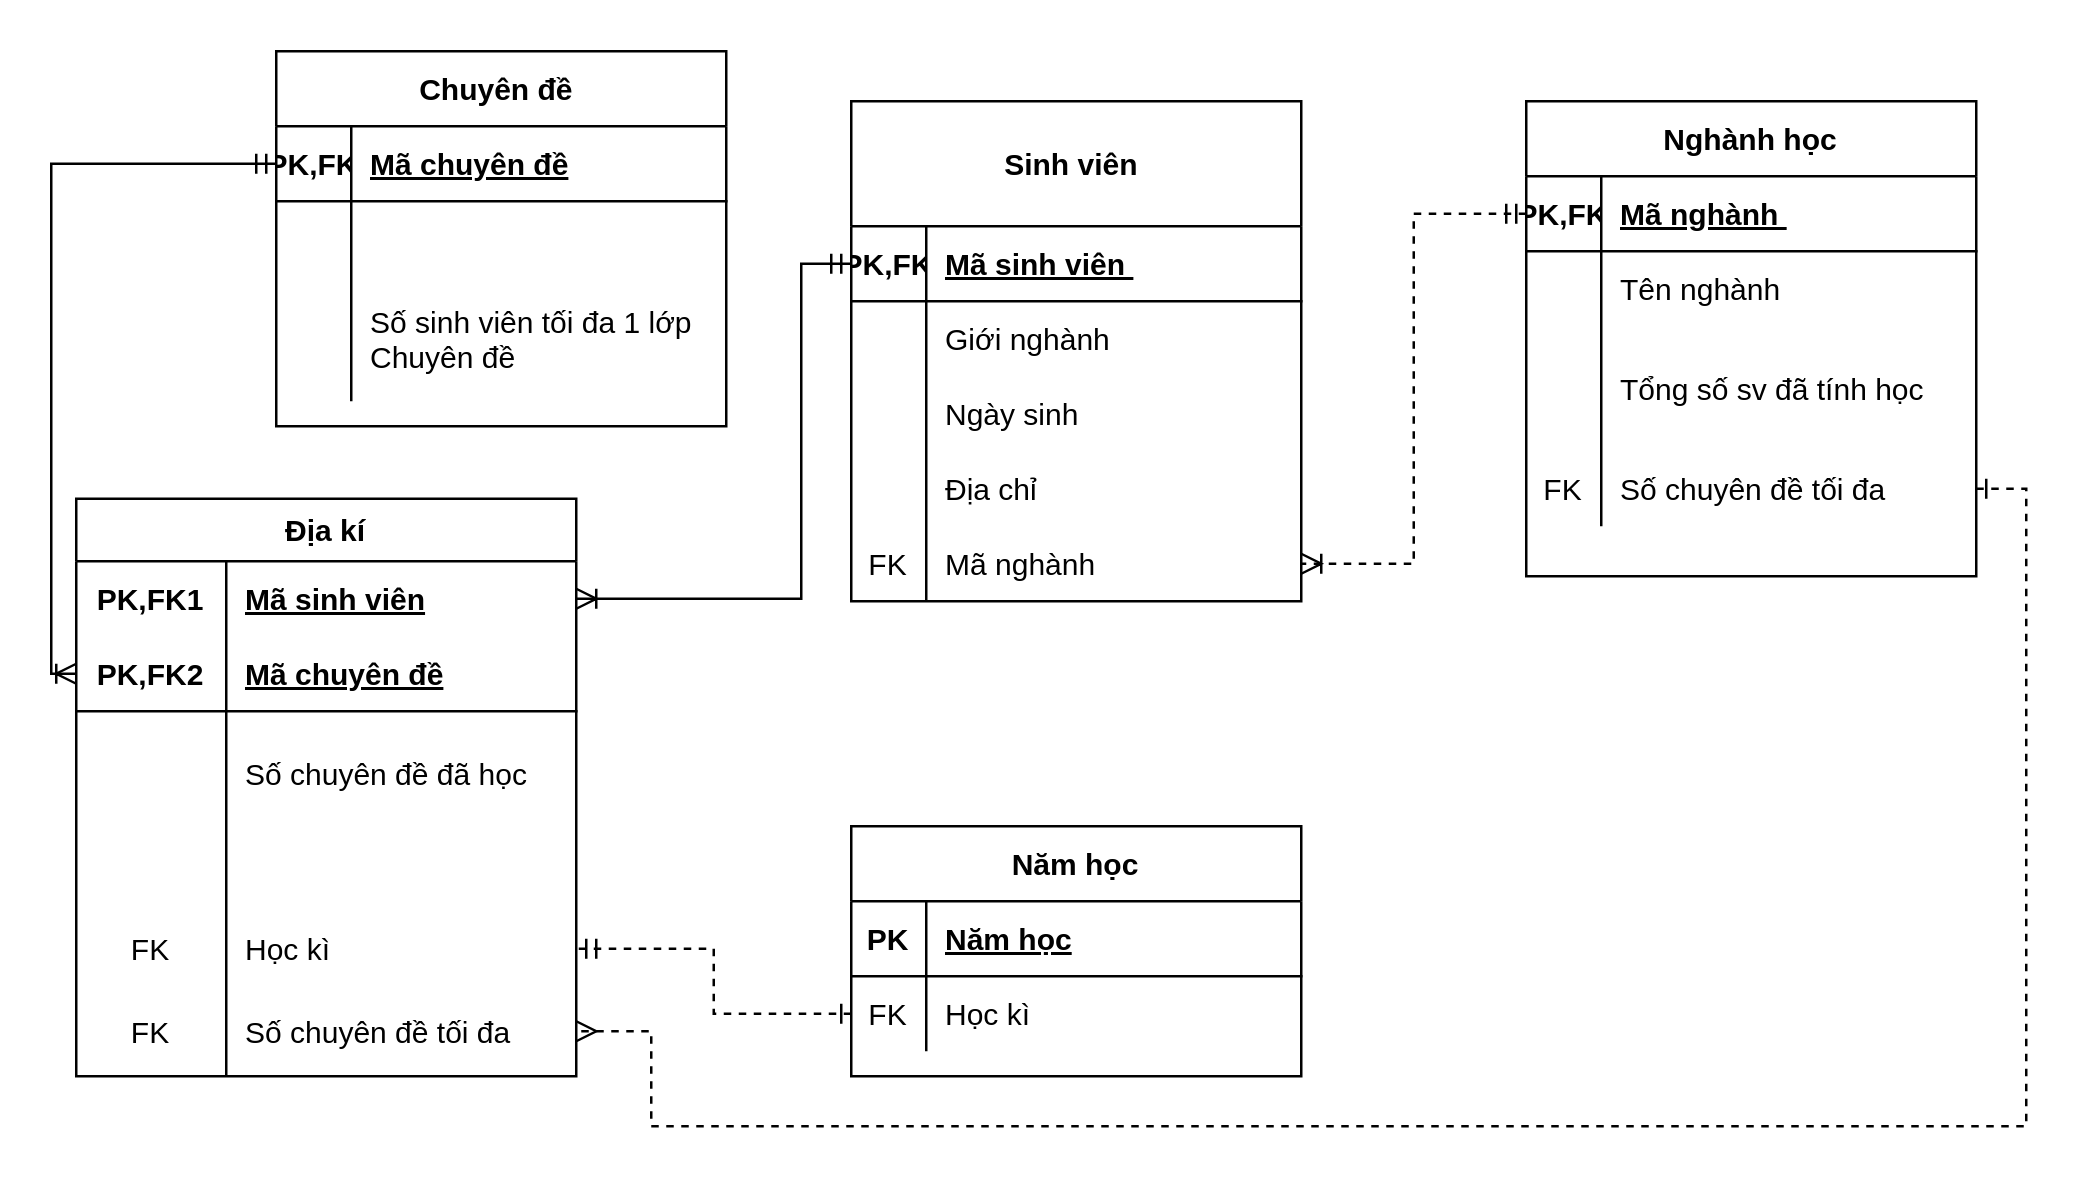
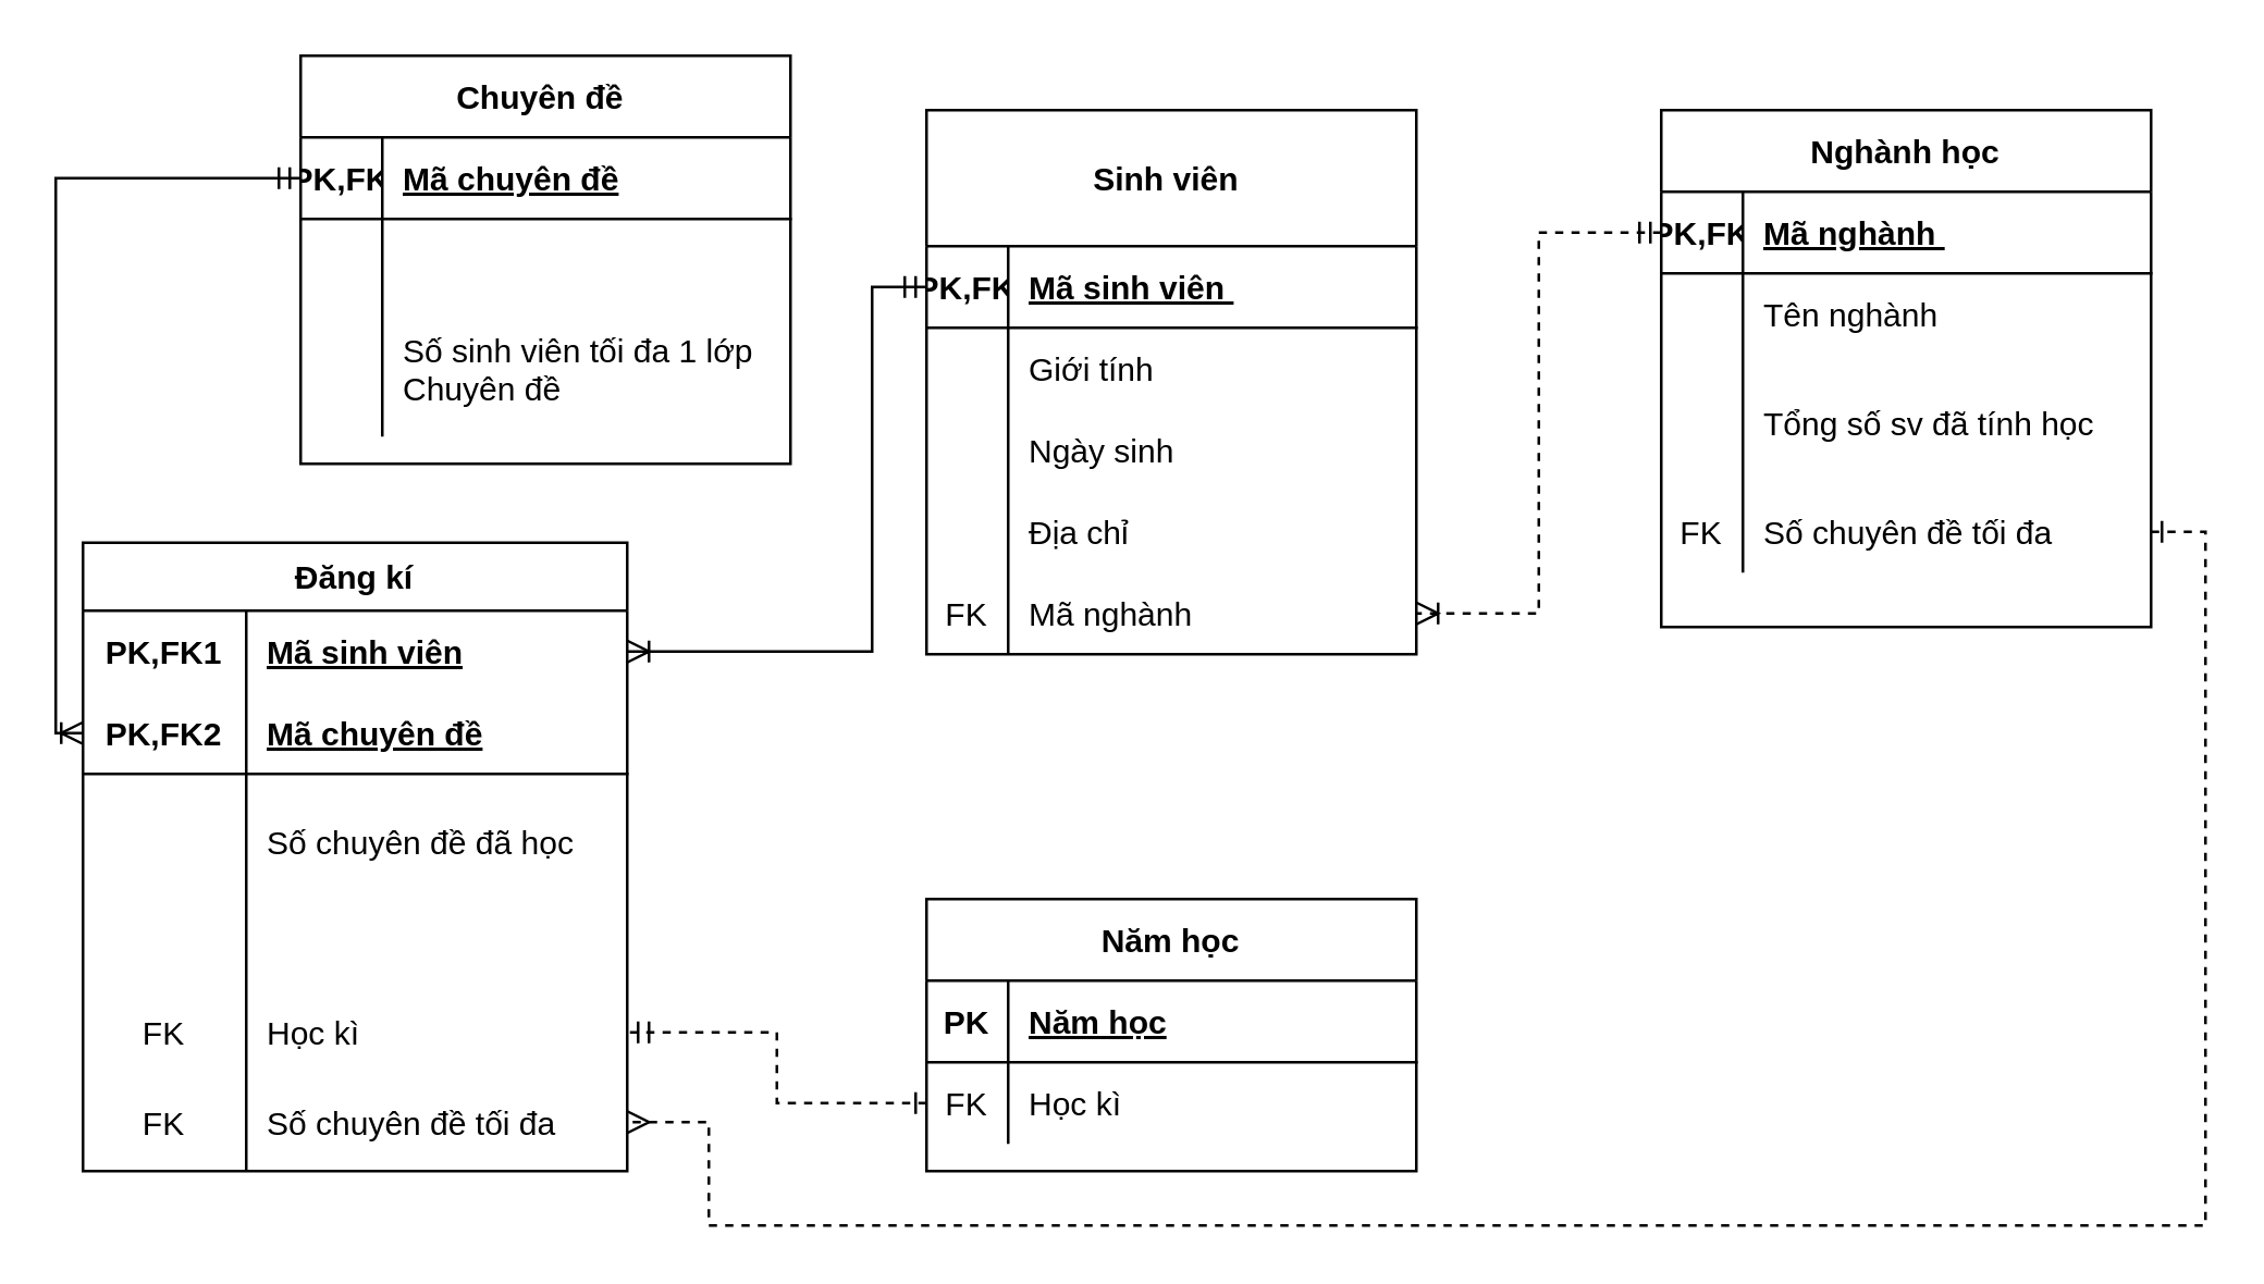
- <mxCell id="17" value="Giới nghành" style="shape=partialRectangle;connectable=0;fillColor=none;top=0;left=0;bottom=0;right=0;align=left;spacingLeft=6;overflow=hidden;" vertex="1" parent="15"><mxGeometry x="30" width="150" height="30" as="geometry" /></mxCell>
+ <mxCell id="17" value="Giới tính" style="shape=partialRectangle;connectable=0;fillColor=none;top=0;left=0;bottom=0;right=0;align=left;spacingLeft=6;overflow=hidden;" vertex="1" parent="15"><mxGeometry x="30" width="150" height="30" as="geometry" /></mxCell>
- <mxCell id="47" value="Địa kí" style="shape=table;startSize=25;container=1;collapsible=1;childLayout=tableLayout;fixedRows=1;rowLines=0;fontStyle=1;align=center;resizeLast=1;" vertex="1" parent="1"><mxGeometry x="30" y="199" width="200" height="231" as="geometry" /></mxCell>
+ <mxCell id="47" value="Đăng kí" style="shape=table;startSize=25;container=1;collapsible=1;childLayout=tableLayout;fixedRows=1;rowLines=0;fontStyle=1;align=center;resizeLast=1;" vertex="1" parent="1"><mxGeometry x="30" y="199" width="200" height="231" as="geometry" /></mxCell>
